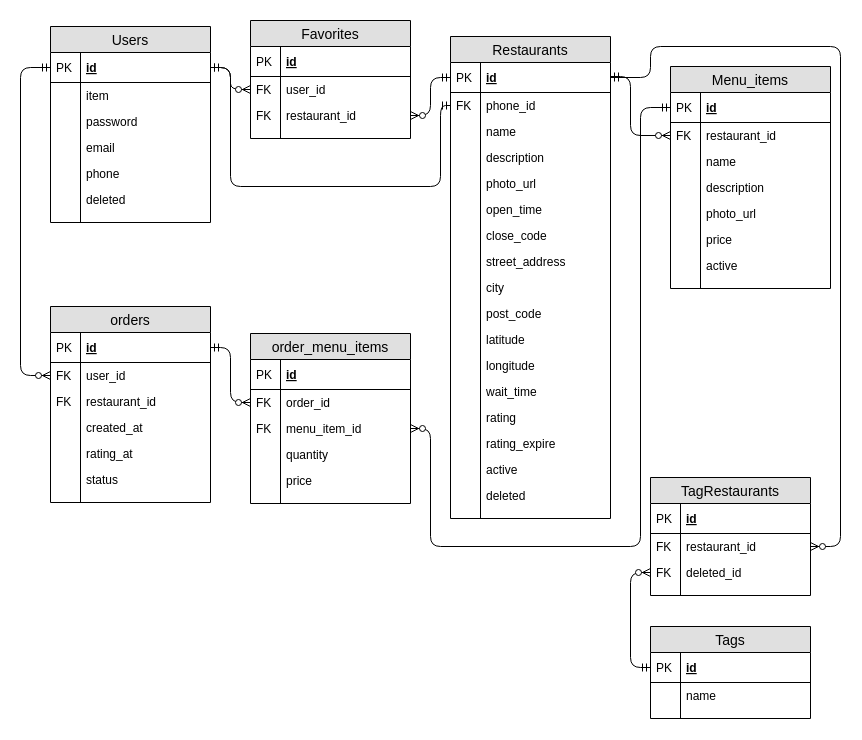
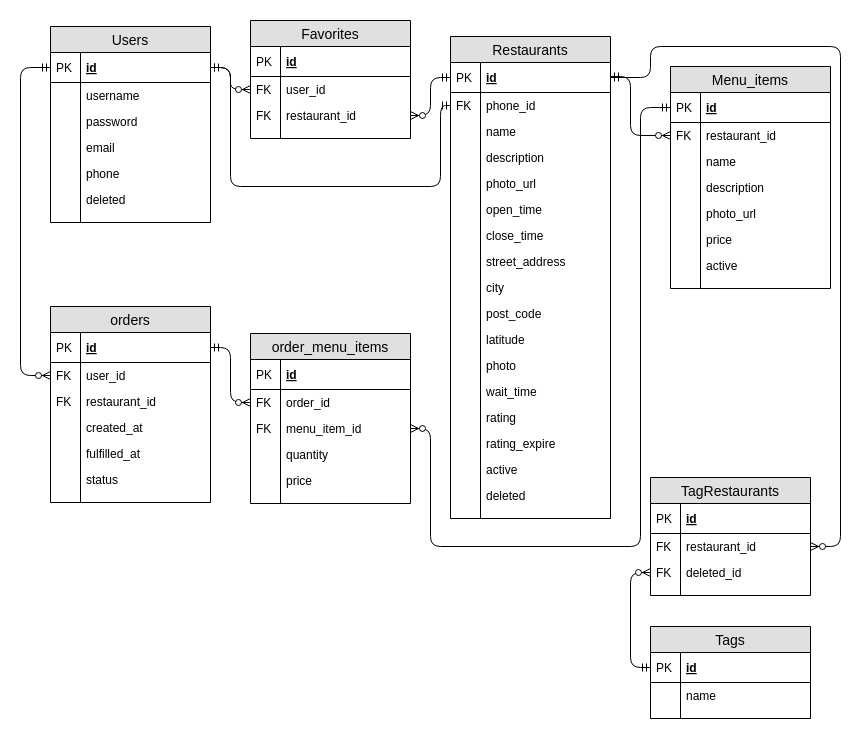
- <mxCell id="5" value="item" style="shape=partialRectangle;top=0;left=0;right=0;bottom=0;align=left;verticalAlign=top;fillColor=none;spacingLeft=34;spacingRight=4;overflow=hidden;rotatable=0;points=[[0,0.5],[1,0.5]];portConstraint=eastwest;dropTarget=0;fontSize=12;" vertex="1" parent="2"><mxGeometry y="56" width="160" height="26" as="geometry" /></mxCell>
+ <mxCell id="5" value="username" style="shape=partialRectangle;top=0;left=0;right=0;bottom=0;align=left;verticalAlign=top;fillColor=none;spacingLeft=34;spacingRight=4;overflow=hidden;rotatable=0;points=[[0,0.5],[1,0.5]];portConstraint=eastwest;dropTarget=0;fontSize=12;" vertex="1" parent="2"><mxGeometry y="56" width="160" height="26" as="geometry" /></mxCell>
- <mxCell id="39" value="close_code" style="shape=partialRectangle;top=0;left=0;right=0;bottom=0;align=left;verticalAlign=top;fillColor=none;spacingLeft=34;spacingRight=4;overflow=hidden;rotatable=0;points=[[0,0.5],[1,0.5]];portConstraint=eastwest;dropTarget=0;fontSize=12;" vertex="1" parent="26"><mxGeometry y="186" width="160" height="26" as="geometry" /></mxCell>
+ <mxCell id="39" value="close_time" style="shape=partialRectangle;top=0;left=0;right=0;bottom=0;align=left;verticalAlign=top;fillColor=none;spacingLeft=34;spacingRight=4;overflow=hidden;rotatable=0;points=[[0,0.5],[1,0.5]];portConstraint=eastwest;dropTarget=0;fontSize=12;" vertex="1" parent="26"><mxGeometry y="186" width="160" height="26" as="geometry" /></mxCell>
- <mxCell id="49" value="longitude" style="shape=partialRectangle;top=0;left=0;right=0;bottom=0;align=left;verticalAlign=top;fillColor=none;spacingLeft=34;spacingRight=4;overflow=hidden;rotatable=0;points=[[0,0.5],[1,0.5]];portConstraint=eastwest;dropTarget=0;fontSize=12;" vertex="1" parent="26"><mxGeometry y="316" width="160" height="26" as="geometry" /></mxCell>
+ <mxCell id="49" value="photo" style="shape=partialRectangle;top=0;left=0;right=0;bottom=0;align=left;verticalAlign=top;fillColor=none;spacingLeft=34;spacingRight=4;overflow=hidden;rotatable=0;points=[[0,0.5],[1,0.5]];portConstraint=eastwest;dropTarget=0;fontSize=12;" vertex="1" parent="26"><mxGeometry y="316" width="160" height="26" as="geometry" /></mxCell>
- <mxCell id="72" value="rating_at" style="shape=partialRectangle;top=0;left=0;right=0;bottom=0;align=left;verticalAlign=top;fillColor=none;spacingLeft=34;spacingRight=4;overflow=hidden;rotatable=0;points=[[0,0.5],[1,0.5]];portConstraint=eastwest;dropTarget=0;fontSize=12;" vertex="1" parent="63"><mxGeometry y="134" width="160" height="26" as="geometry" /></mxCell>
+ <mxCell id="72" value="fulfilled_at" style="shape=partialRectangle;top=0;left=0;right=0;bottom=0;align=left;verticalAlign=top;fillColor=none;spacingLeft=34;spacingRight=4;overflow=hidden;rotatable=0;points=[[0,0.5],[1,0.5]];portConstraint=eastwest;dropTarget=0;fontSize=12;" vertex="1" parent="63"><mxGeometry y="134" width="160" height="26" as="geometry" /></mxCell>
